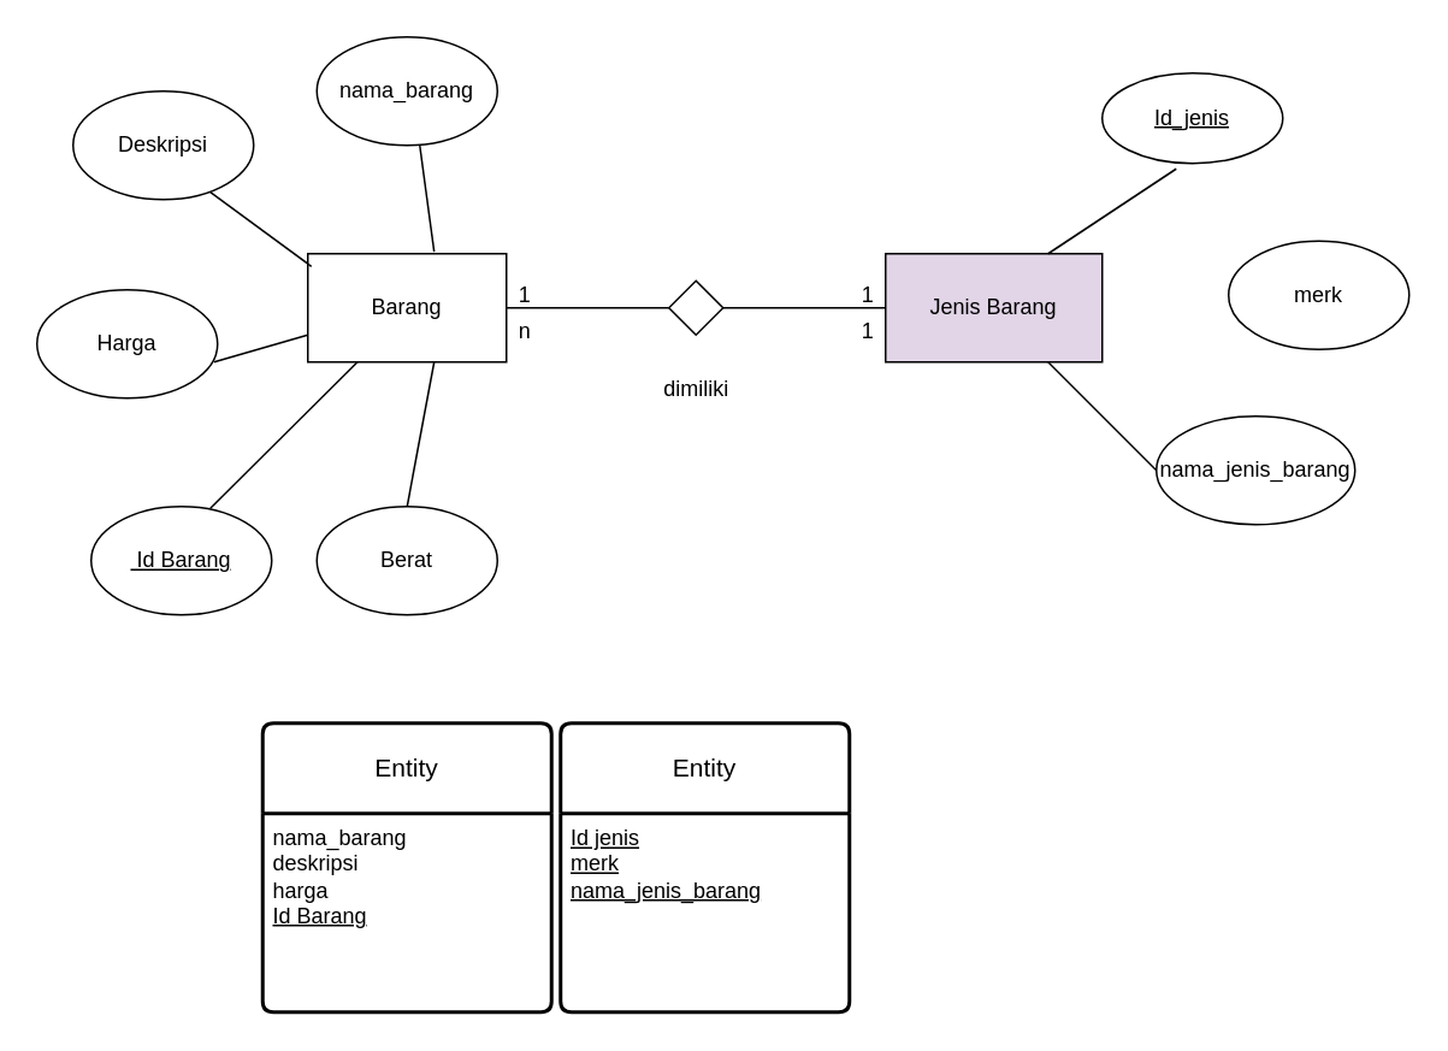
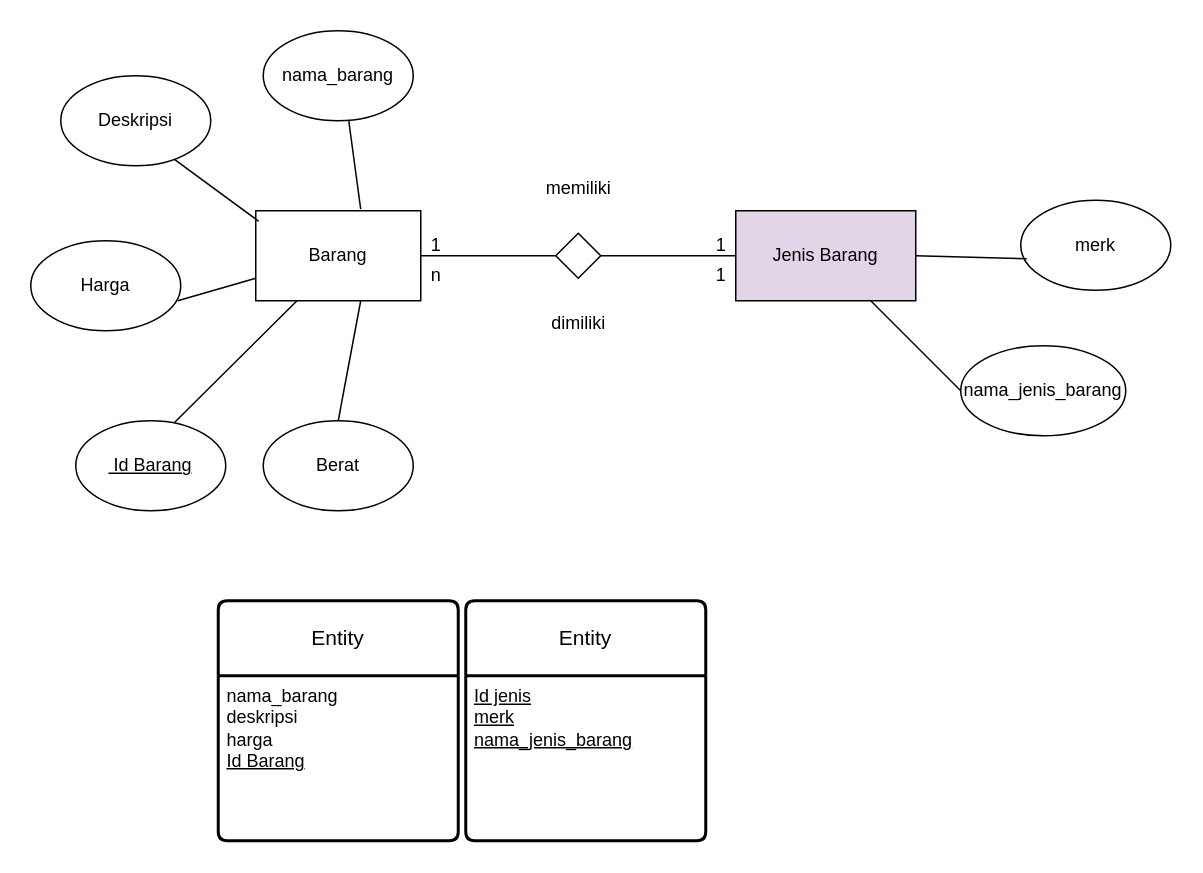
- <mxCell id="25" value="Id_jenis" style="ellipse;whiteSpace=wrap;html=1;align=center;fontStyle=4;" vertex="1" parent="1"><mxGeometry x="610" y="40" width="100" height="50" as="geometry" /></mxCell>
- <mxCell id="26" value="" style="endArrow=none;html=1;rounded=0;entryX=0.41;entryY=1.06;entryDx=0;entryDy=0;entryPerimeter=0;exitX=0.75;exitY=0;exitDx=0;exitDy=0;" edge="1" parent="1" source="3" target="25"><mxGeometry width="50" height="50" relative="1" as="geometry"><mxPoint x="510" y="320" as="sourcePoint" /><mxPoint x="560" y="270" as="targetPoint" /></mxGeometry></mxCell>
+ <mxCell id="16" value="memiliki" style="text;html=1;align=center;verticalAlign=middle;resizable=0;points=[];autosize=1;strokeColor=none;fillColor=none;" parent="1" vertex="1"><mxGeometry x="350" y="110" width="70" height="30" as="geometry" /></mxCell>
+ <mxCell id="27" value="" style="endArrow=none;html=1;rounded=0;exitX=1;exitY=0.5;exitDx=0;exitDy=0;entryX=0.04;entryY=0.65;entryDx=0;entryDy=0;entryPerimeter=0;" edge="1" parent="1" source="3" target="23"><mxGeometry width="50" height="50" relative="1" as="geometry"><mxPoint x="630" y="220" as="sourcePoint" /><mxPoint x="680" y="170" as="targetPoint" /></mxGeometry></mxCell>
